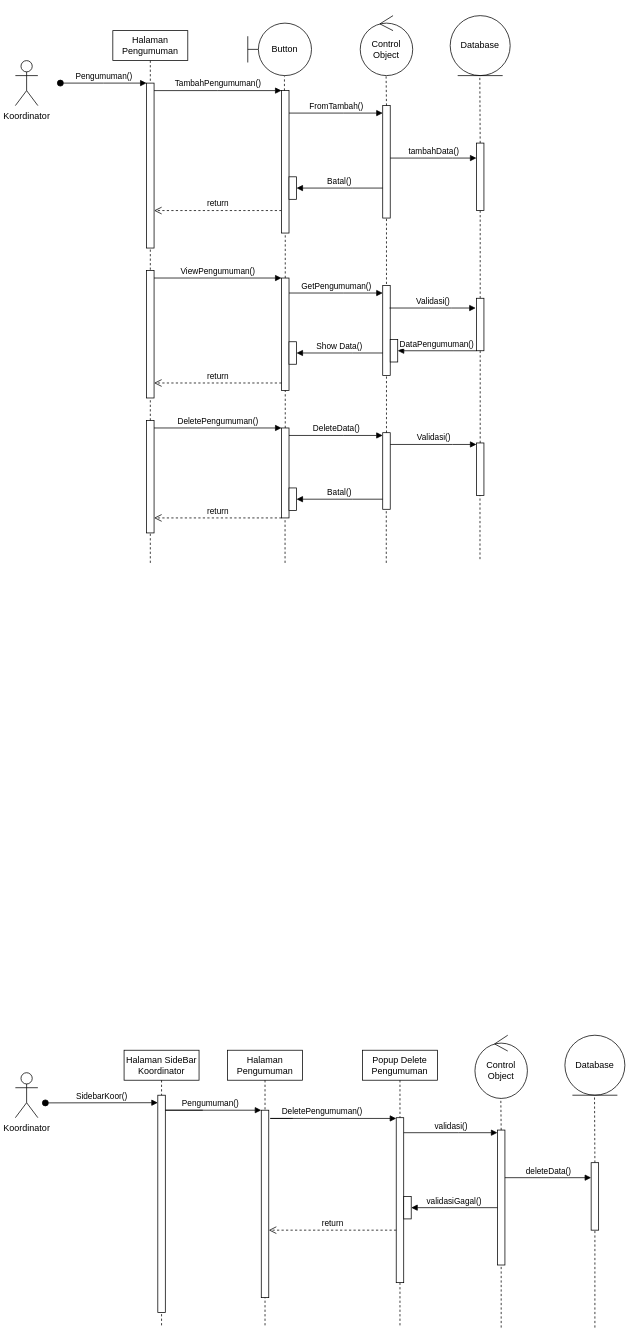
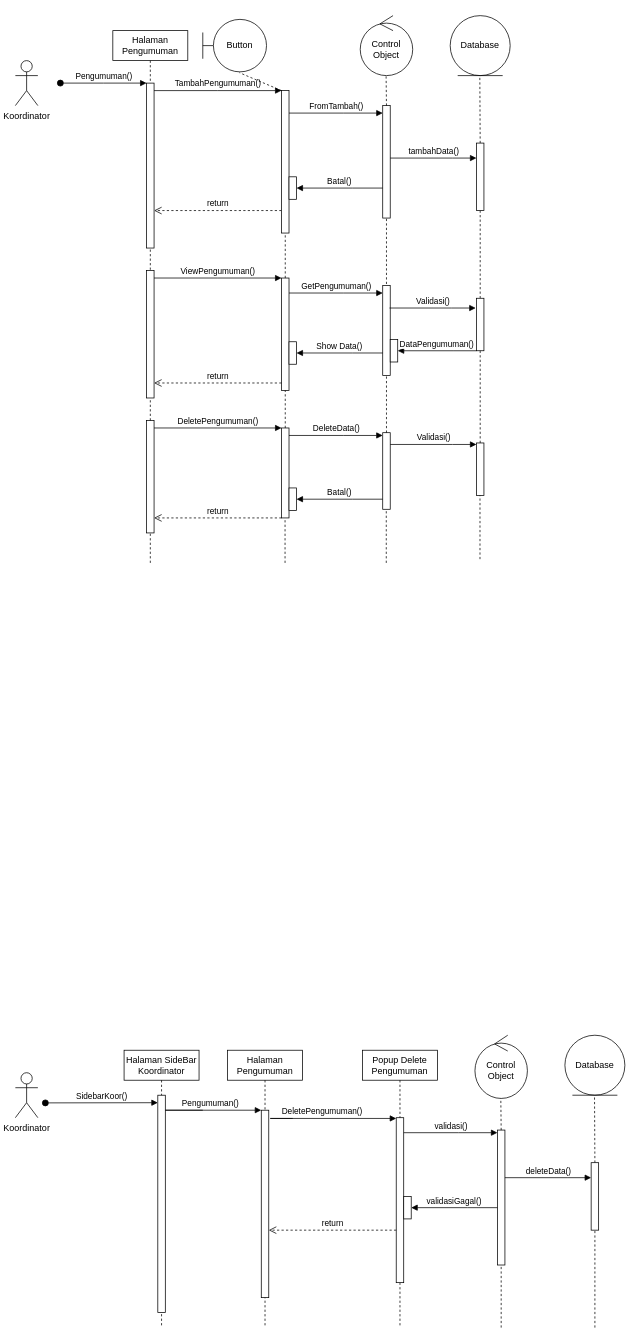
- <mxCell id="68" value="Button" style="shape=umlBoundary;whiteSpace=wrap;html=1;" vertex="1" parent="1"><mxGeometry x="330" y="30" width="85" height="70" as="geometry" /></mxCell>
+ <mxCell id="68" value="Button" style="shape=umlBoundary;whiteSpace=wrap;html=1;" vertex="1" parent="1"><mxGeometry x="270" y="25" width="85" height="70" as="geometry" /></mxCell>
